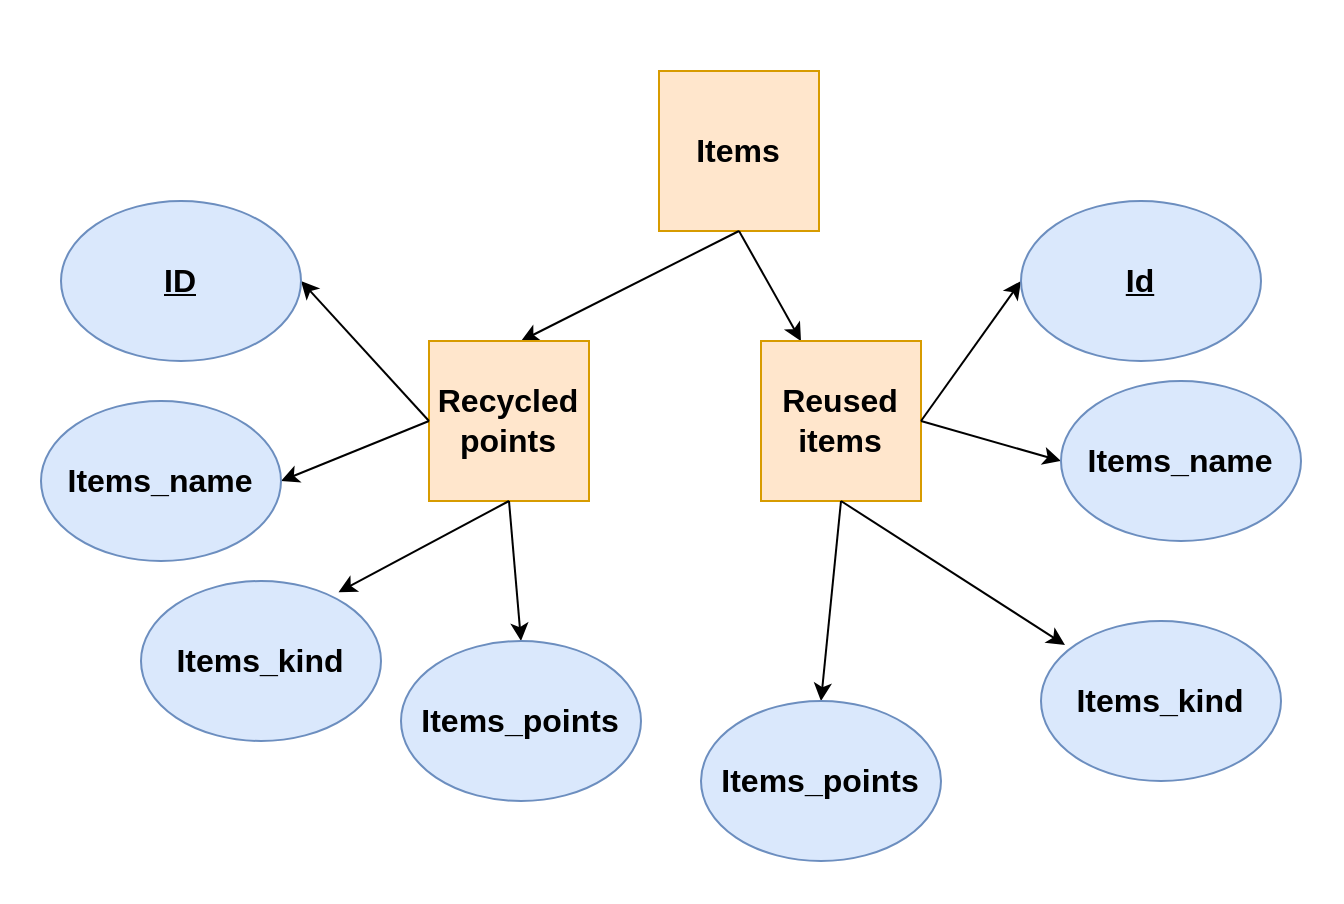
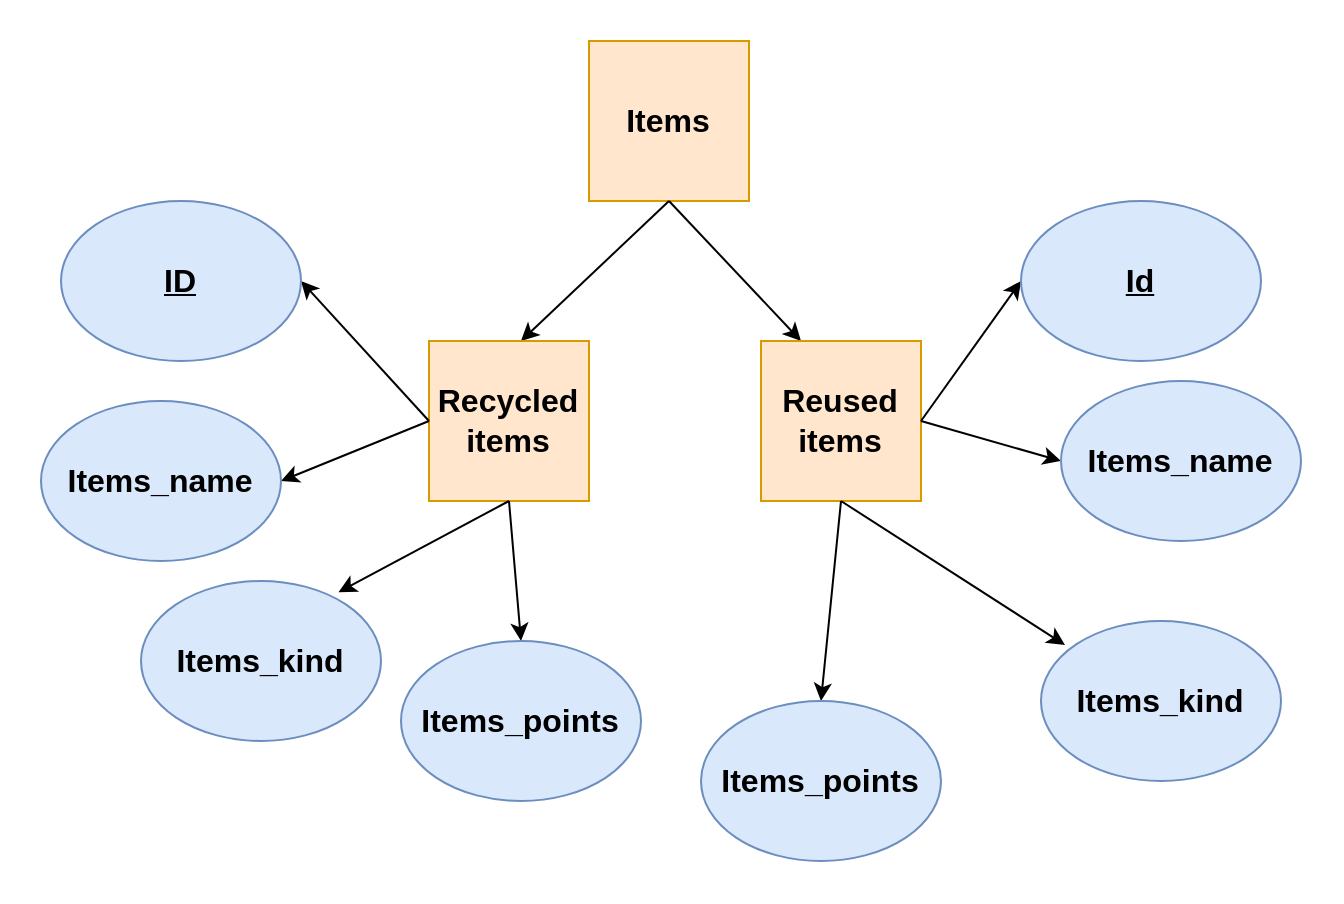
- <mxCell id="2" value="&lt;b style=&quot;font-size: 16px&quot;&gt;&lt;font style=&quot;font-size: 16px&quot;&gt;Items&lt;/font&gt;&lt;/b&gt;" parent="1" vertex="1" style="whiteSpace=wrap;html=1;aspect=fixed;fillColor=#ffe6cc;strokeColor=#d79b00;"><mxGeometry x="329" y="35" as="geometry" height="80" width="80" /></mxCell>
+ <mxCell id="2" value="&lt;b style=&quot;font-size: 16px&quot;&gt;&lt;font style=&quot;font-size: 16px&quot;&gt;Items&lt;/font&gt;&lt;/b&gt;" parent="1" vertex="1" style="whiteSpace=wrap;html=1;aspect=fixed;fillColor=#ffe6cc;strokeColor=#d79b00;"><mxGeometry as="geometry" height="80" width="80" y="20" x="294" /></mxCell>
- <mxCell id="5" value="&lt;b style=&quot;font-size: 16px&quot;&gt;&lt;font style=&quot;font-size: 16px&quot;&gt;Recycled&lt;br&gt;points&lt;/font&gt;&lt;/b&gt;" parent="1" vertex="1" style="whiteSpace=wrap;html=1;aspect=fixed;fillColor=#ffe6cc;strokeColor=#d79b00;"><mxGeometry as="geometry" height="80" width="80" y="170" x="214" /></mxCell>
+ <mxCell id="5" value="&lt;b style=&quot;font-size: 16px&quot;&gt;&lt;font style=&quot;font-size: 16px&quot;&gt;Recycled&lt;br&gt;items&lt;/font&gt;&lt;/b&gt;" parent="1" vertex="1" style="whiteSpace=wrap;html=1;aspect=fixed;fillColor=#ffe6cc;strokeColor=#d79b00;"><mxGeometry as="geometry" height="80" width="80" y="170" x="214" /></mxCell>
